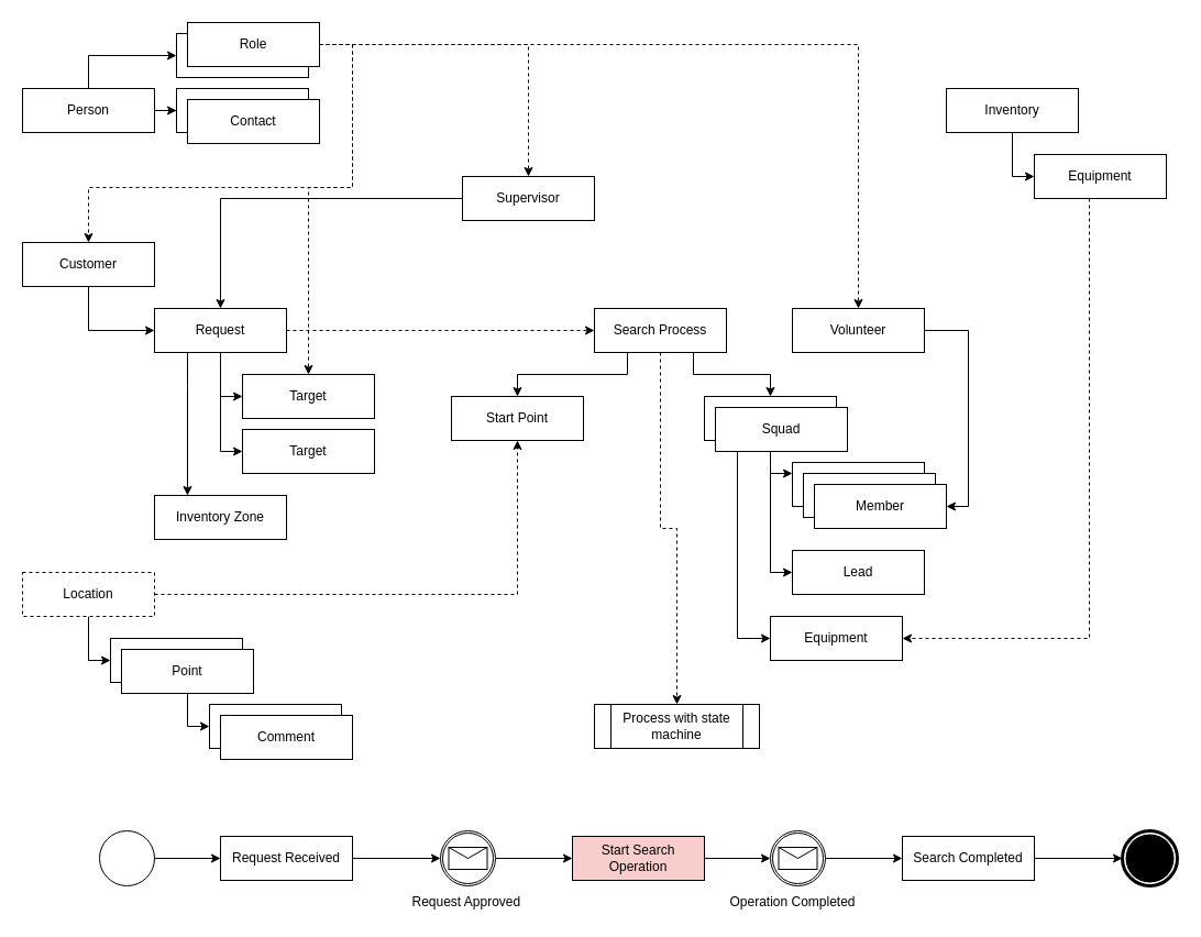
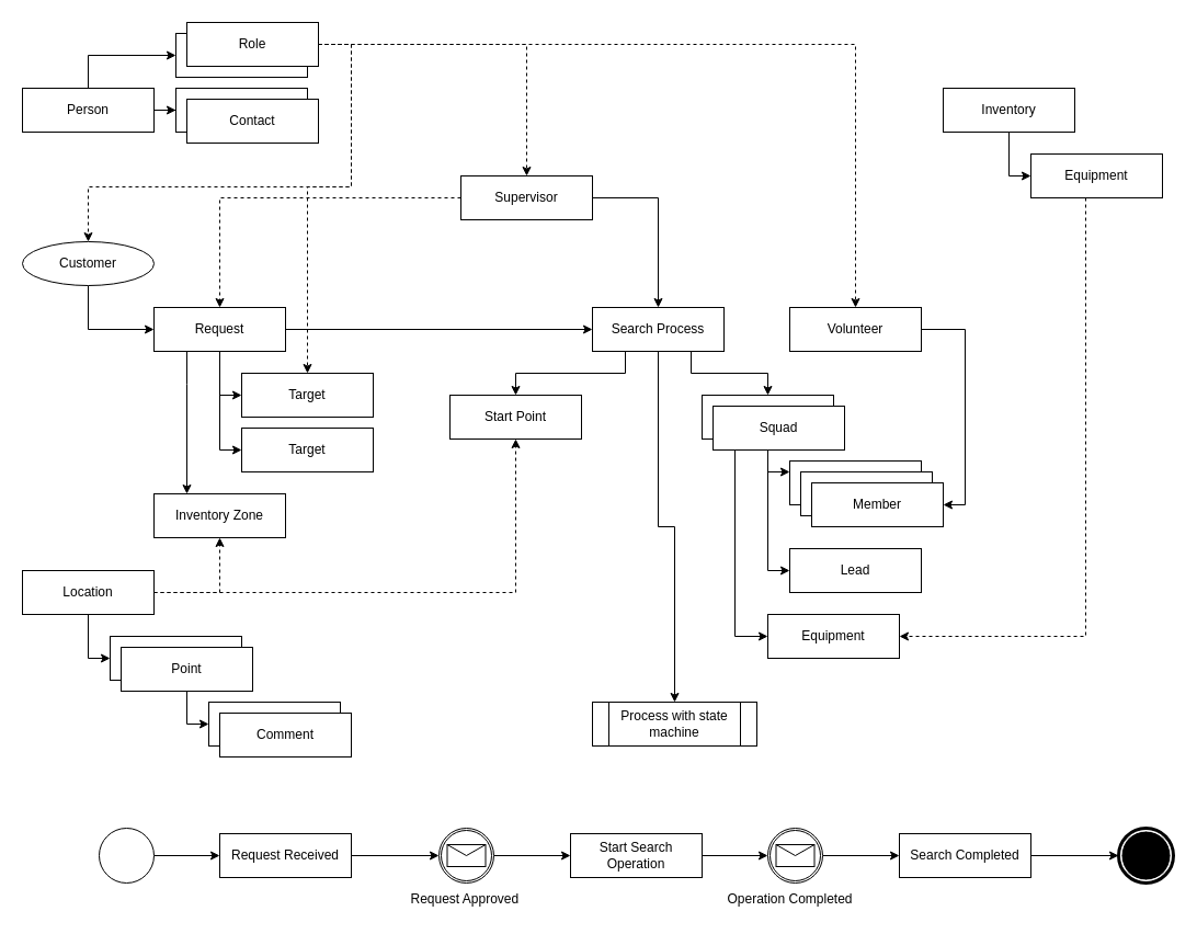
- <mxCell id="26" style="edgeStyle=orthogonalEdgeStyle;rounded=0;orthogonalLoop=1;jettySize=auto;html=1;entryX=0.5;entryY=0;entryDx=0;entryDy=0;" parent="1" source="27" target="6" edge="1"><mxGeometry relative="1" as="geometry" /></mxCell>
+ <mxCell id="26" style="edgeStyle=orthogonalEdgeStyle;rounded=0;orthogonalLoop=1;jettySize=auto;html=1;entryX=0.5;entryY=0;entryDx=0;entryDy=0;dashed=1;" parent="1" source="27" target="6" edge="1"><mxGeometry relative="1" as="geometry" /></mxCell>
+ <mxCell id="25" style="edgeStyle=orthogonalEdgeStyle;rounded=0;orthogonalLoop=1;jettySize=auto;html=1;entryX=0.5;entryY=0;entryDx=0;entryDy=0;" parent="1" source="27" target="31" edge="1"><mxGeometry relative="1" as="geometry"><Array as="points"><mxPoint x="600" y="180" /></Array></mxGeometry></mxCell>
- <mxCell id="33" value="Customer" style="rounded=0;whiteSpace=wrap;html=1;" parent="1" vertex="1"><mxGeometry x="20" y="220" width="120" height="40" as="geometry" /></mxCell>
+ <mxCell id="33" value="Customer" style="ellipse;whiteSpace=wrap;html=1;" parent="1" vertex="1"><mxGeometry x="20" y="220" width="120" height="40" as="geometry" /></mxCell>
- <mxCell id="4" style="edgeStyle=orthogonalEdgeStyle;rounded=0;orthogonalLoop=1;jettySize=auto;html=1;entryX=0;entryY=0.5;entryDx=0;entryDy=0;dashed=1;" parent="1" source="6" target="31" edge="1"><mxGeometry relative="1" as="geometry" /></mxCell>
+ <mxCell id="4" style="edgeStyle=orthogonalEdgeStyle;rounded=0;orthogonalLoop=1;jettySize=auto;html=1;entryX=0;entryY=0.5;entryDx=0;entryDy=0;" parent="1" source="6" target="31" edge="1"><mxGeometry relative="1" as="geometry" /></mxCell>
- <mxCell id="30" style="edgeStyle=orthogonalEdgeStyle;rounded=0;orthogonalLoop=1;jettySize=auto;html=1;entryX=0.5;entryY=0;entryDx=0;entryDy=0;dashed=1;" parent="1" source="31" target="49" edge="1"><mxGeometry relative="1" as="geometry" /></mxCell>
+ <mxCell id="30" style="edgeStyle=orthogonalEdgeStyle;rounded=0;orthogonalLoop=1;jettySize=auto;html=1;entryX=0.5;entryY=0;entryDx=0;entryDy=0;" parent="1" source="31" target="49" edge="1"><mxGeometry relative="1" as="geometry" /></mxCell>
+ <mxCell id="18" style="edgeStyle=orthogonalEdgeStyle;rounded=0;orthogonalLoop=1;jettySize=auto;html=1;entryX=0.5;entryY=1;entryDx=0;entryDy=0;exitX=1;exitY=0.5;exitDx=0;exitDy=0;dashed=1;" parent="1" source="20" target="34" edge="1"><mxGeometry relative="1" as="geometry" /></mxCell>
- <mxCell id="20" value="Location" style="rounded=0;whiteSpace=wrap;html=1;dashed=1;" parent="1" vertex="1"><mxGeometry x="20" y="520" width="120" height="40" as="geometry" /></mxCell>
+ <mxCell id="20" value="Location" style="rounded=0;whiteSpace=wrap;html=1;" parent="1" vertex="1"><mxGeometry x="20" y="520" width="120" height="40" as="geometry" /></mxCell>
- <mxCell id="55" value="Start Search Operation" style="rounded=0;whiteSpace=wrap;html=1;fillColor=#f8cecc;" parent="1" vertex="1"><mxGeometry x="520" y="760" width="120" height="40" as="geometry" /></mxCell>
+ <mxCell id="55" value="Start Search Operation" style="rounded=0;whiteSpace=wrap;html=1;" parent="1" vertex="1"><mxGeometry x="520" y="760" width="120" height="40" as="geometry" /></mxCell>
